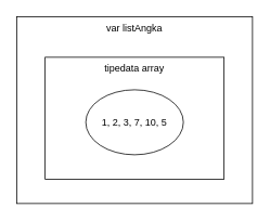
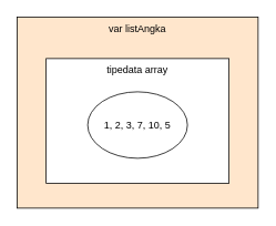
- <mxCell id="2" value="var listAngka" style="rounded=0;whiteSpace=wrap;html=1;verticalAlign=top;" vertex="1" parent="1"><mxGeometry x="20" y="20" width="290" height="230" as="geometry" /></mxCell>
+ <mxCell id="2" value="var listAngka" style="rounded=0;whiteSpace=wrap;html=1;verticalAlign=top;fillColor=#ffe6cc;" vertex="1" parent="1"><mxGeometry x="20" y="20" width="290" height="230" as="geometry" /></mxCell>
